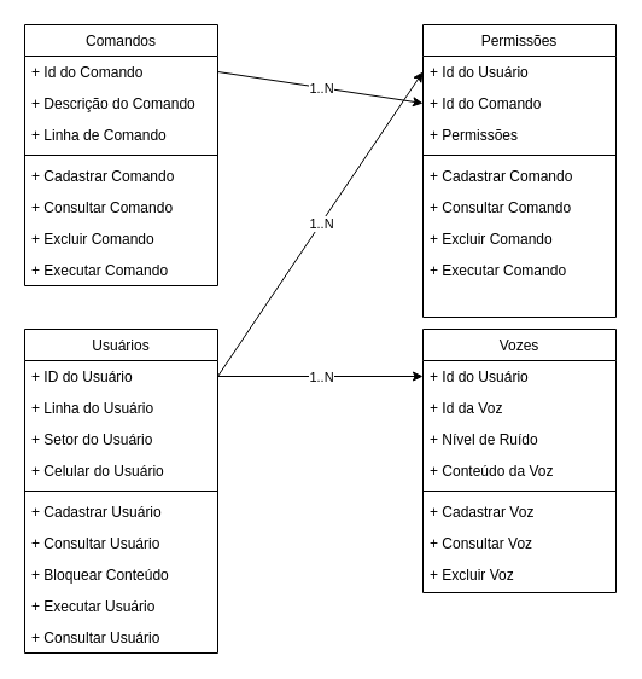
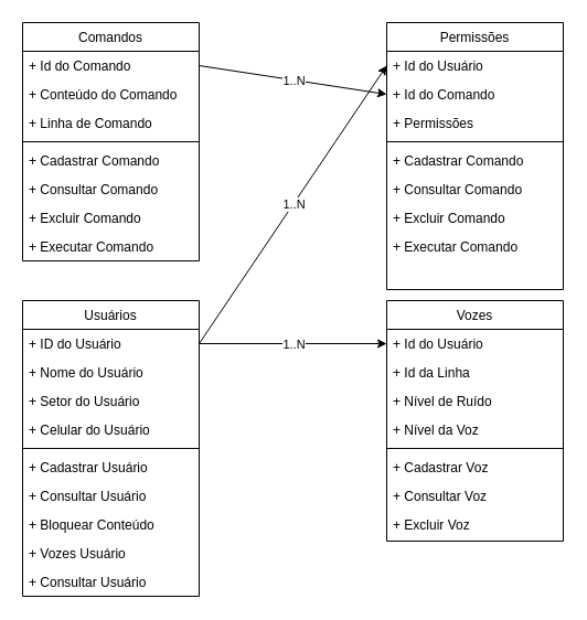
- <mxCell id="4" value="+ Descrição do Comando" style="text;align=left;verticalAlign=top;spacingLeft=4;spacingRight=4;overflow=hidden;rotatable=0;points=[[0,0.5],[1,0.5]];portConstraint=eastwest;rounded=0;shadow=0;html=0;" vertex="1" parent="2"><mxGeometry y="52" width="160" height="26" as="geometry" /></mxCell>
+ <mxCell id="4" value="+ Conteúdo do Comando" style="text;align=left;verticalAlign=top;spacingLeft=4;spacingRight=4;overflow=hidden;rotatable=0;points=[[0,0.5],[1,0.5]];portConstraint=eastwest;rounded=0;shadow=0;html=0;" vertex="1" parent="2"><mxGeometry y="52" width="160" height="26" as="geometry" /></mxCell>
- <mxCell id="13" value="+ Linha do Usuário" style="text;align=left;verticalAlign=top;spacingLeft=4;spacingRight=4;overflow=hidden;rotatable=0;points=[[0,0.5],[1,0.5]];portConstraint=eastwest;rounded=0;shadow=0;html=0;" vertex="1" parent="11"><mxGeometry y="52" width="160" height="26" as="geometry" /></mxCell>
+ <mxCell id="13" value="+ Nome do Usuário" style="text;align=left;verticalAlign=top;spacingLeft=4;spacingRight=4;overflow=hidden;rotatable=0;points=[[0,0.5],[1,0.5]];portConstraint=eastwest;rounded=0;shadow=0;html=0;" vertex="1" parent="11"><mxGeometry y="52" width="160" height="26" as="geometry" /></mxCell>
- <mxCell id="37" value="+ Id da Voz" style="text;align=left;verticalAlign=top;spacingLeft=4;spacingRight=4;overflow=hidden;rotatable=0;points=[[0,0.5],[1,0.5]];portConstraint=eastwest;rounded=0;shadow=0;html=0;" vertex="1" parent="35"><mxGeometry y="52" width="160" height="26" as="geometry" /></mxCell>
+ <mxCell id="37" value="+ Id da Linha" style="text;align=left;verticalAlign=top;spacingLeft=4;spacingRight=4;overflow=hidden;rotatable=0;points=[[0,0.5],[1,0.5]];portConstraint=eastwest;rounded=0;shadow=0;html=0;" vertex="1" parent="35"><mxGeometry y="52" width="160" height="26" as="geometry" /></mxCell>
- <mxCell id="39" value="+ Conteúdo da Voz" style="text;align=left;verticalAlign=top;spacingLeft=4;spacingRight=4;overflow=hidden;rotatable=0;points=[[0,0.5],[1,0.5]];portConstraint=eastwest;" vertex="1" parent="35"><mxGeometry y="104" width="160" height="26" as="geometry" /></mxCell>
+ <mxCell id="39" value="+ Nível da Voz" style="text;align=left;verticalAlign=top;spacingLeft=4;spacingRight=4;overflow=hidden;rotatable=0;points=[[0,0.5],[1,0.5]];portConstraint=eastwest;" vertex="1" parent="35"><mxGeometry y="104" width="160" height="26" as="geometry" /></mxCell>
- <mxCell id="20" value="+ Executar Usuário" style="text;align=left;verticalAlign=top;spacingLeft=4;spacingRight=4;overflow=hidden;rotatable=0;points=[[0,0.5],[1,0.5]];portConstraint=eastwest;" vertex="1" parent="11"><mxGeometry y="216" width="160" height="26" as="geometry" /></mxCell>
+ <mxCell id="20" value="+ Vozes Usuário" style="text;align=left;verticalAlign=top;spacingLeft=4;spacingRight=4;overflow=hidden;rotatable=0;points=[[0,0.5],[1,0.5]];portConstraint=eastwest;" vertex="1" parent="11"><mxGeometry y="216" width="160" height="26" as="geometry" /></mxCell>
